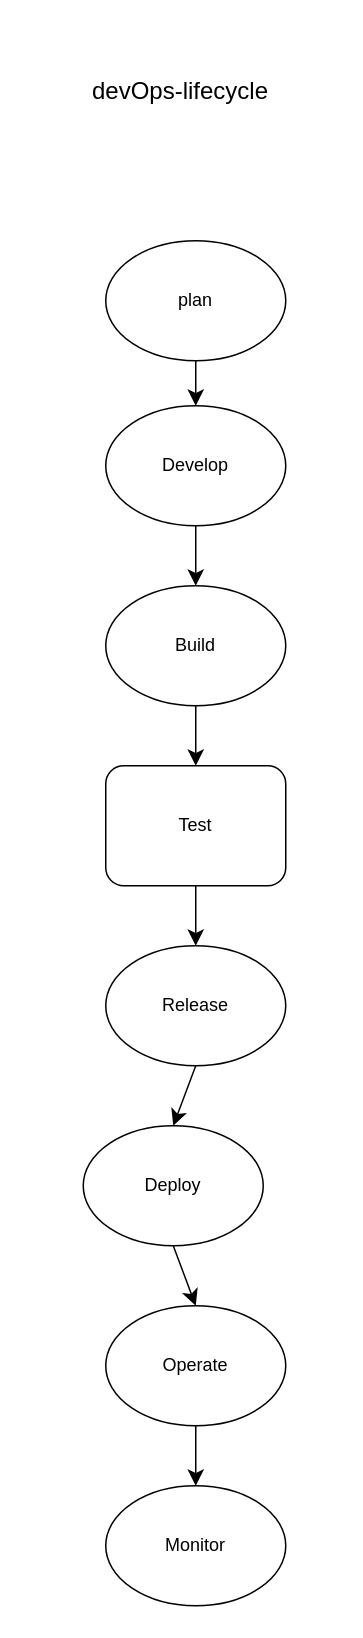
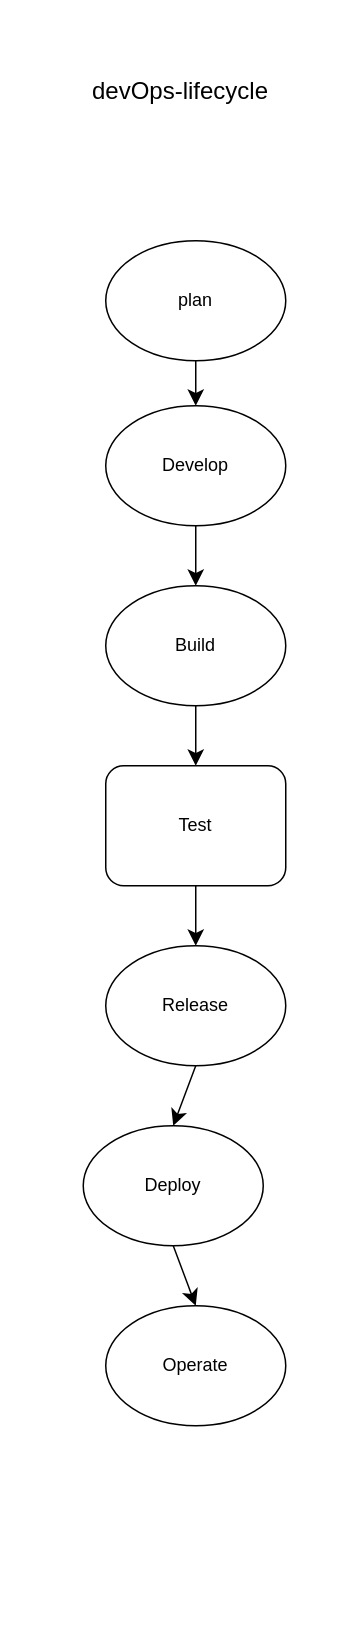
- <mxCell id="17" value="" style="endArrow=classic;html=1;rounded=0;fontSize=12;startSize=8;endSize=8;curved=1;exitX=0.5;exitY=1;exitDx=0;exitDy=0;entryX=0.5;entryY=0;entryDx=0;entryDy=0;" edge="1" parent="1" source="8" target="9"><mxGeometry width="50" height="50" relative="1" as="geometry"><mxPoint x="140" y="1110" as="sourcePoint" /><mxPoint x="190" y="1060" as="targetPoint" /></mxGeometry></mxCell>
- <mxCell id="9" value="Monitor" style="ellipse;whiteSpace=wrap;html=1;" vertex="1" parent="1"><mxGeometry x="70" y="990" width="120" height="80" as="geometry" /></mxCell>
